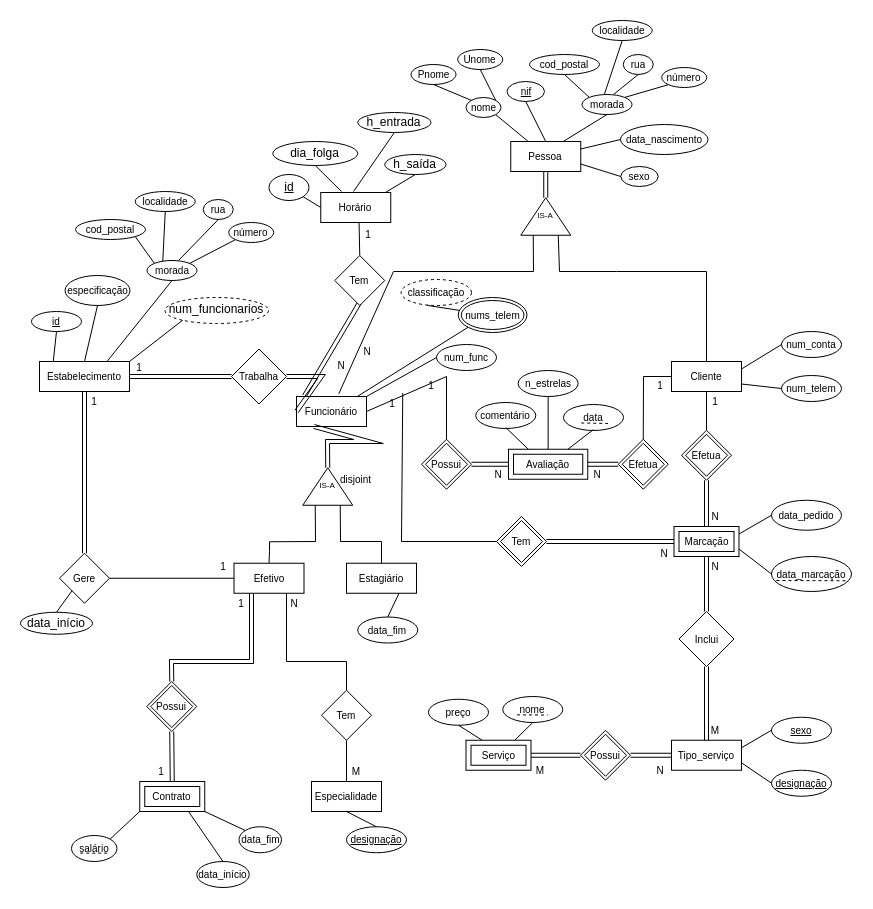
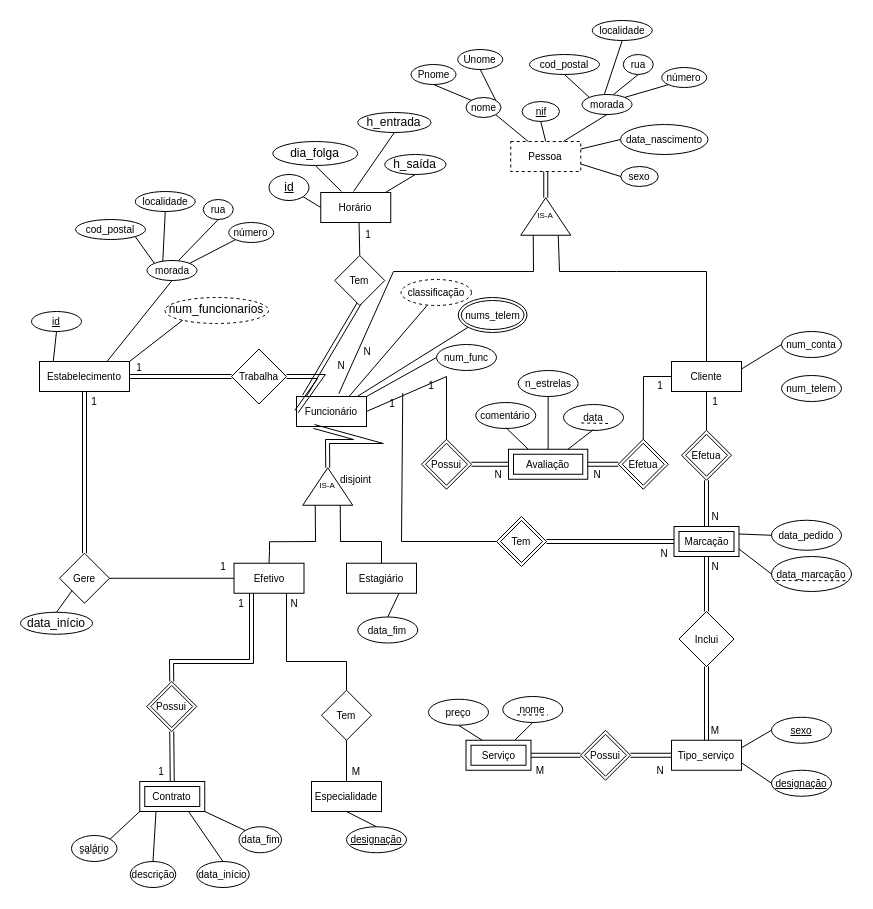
- <mxCell id="54" value="nif" style="ellipse;whiteSpace=wrap;html=1;fontSize=10;fontStyle=4" parent="1" vertex="1"><mxGeometry x="506.5" y="81" width="37.5" height="20" as="geometry" /></mxCell>
+ <mxCell id="54" value="nif" style="ellipse;whiteSpace=wrap;html=1;fontSize=10;fontStyle=4" parent="1" vertex="1"><mxGeometry x="521.5" y="101" width="37.5" height="20" as="geometry" /></mxCell>
- <mxCell id="2" value="Pessoa" style="rounded=0;whiteSpace=wrap;html=1;fontSize=10;" parent="1" vertex="1"><mxGeometry x="510.25" y="141" width="70" height="30" as="geometry" /></mxCell>
+ <mxCell id="2" value="Pessoa" style="rounded=0;whiteSpace=wrap;html=1;fontSize=10;dashed=1;" parent="1" vertex="1"><mxGeometry x="510.25" y="141" width="70" height="30" as="geometry" /></mxCell>
- <mxCell id="62" value="especificação" style="ellipse;whiteSpace=wrap;html=1;fontSize=10;" parent="1" vertex="1"><mxGeometry x="64.5" y="275" width="65" height="30" as="geometry" /></mxCell>
- <mxCell id="171" value="" style="endArrow=none;html=1;rounded=0;exitX=0.37;exitY=0.995;exitDx=0;exitDy=0;exitPerimeter=0;" parent="1" source="170" target="76" edge="1"><mxGeometry width="50" height="50" relative="1" as="geometry"><mxPoint x="491" y="320" as="sourcePoint" /><mxPoint x="422" y="371" as="targetPoint" /></mxGeometry></mxCell>
+ <mxCell id="171" value="" style="endArrow=none;html=1;rounded=0;entryX=0.75;entryY=0;entryDx=0;entryDy=0;exitX=0.37;exitY=0.995;exitDx=0;exitDy=0;exitPerimeter=0;" parent="1" source="170" target="3" edge="1"><mxGeometry width="50" height="50" relative="1" as="geometry"><mxPoint x="491" y="320" as="sourcePoint" /><mxPoint x="422" y="371" as="targetPoint" /></mxGeometry></mxCell>
- <mxCell id="71" value="" style="endArrow=none;html=1;rounded=0;entryX=0.5;entryY=1;entryDx=0;entryDy=0;exitX=0.5;exitY=0;exitDx=0;exitDy=0;" parent="1" source="9" target="62" edge="1"><mxGeometry width="50" height="50" relative="1" as="geometry"><mxPoint x="136" y="371" as="sourcePoint" /><mxPoint x="156" y="296" as="targetPoint" /></mxGeometry></mxCell>
- <mxCell id="80" value="" style="endArrow=none;html=1;rounded=0;entryX=1;entryY=0.75;entryDx=0;entryDy=0;exitX=0;exitY=0.5;exitDx=0;exitDy=0;" parent="1" source="78" target="4" edge="1"><mxGeometry width="50" height="50" relative="1" as="geometry"><mxPoint x="771" y="390" as="sourcePoint" /><mxPoint x="661" y="379" as="targetPoint" /></mxGeometry></mxCell>
- <mxCell id="113" value="data_pedido" style="ellipse;whiteSpace=wrap;html=1;fontSize=10;fontStyle=0" parent="1" vertex="1"><mxGeometry x="771" y="499.75" width="70" height="30" as="geometry" /></mxCell>
+ <mxCell id="113" value="data_pedido" style="ellipse;whiteSpace=wrap;html=1;fontSize=10;fontStyle=0" parent="1" vertex="1"><mxGeometry x="771" y="519.75" width="70" height="30" as="geometry" /></mxCell>
+ <mxCell id="137" value="" style="endArrow=none;html=1;rounded=0;entryX=0.25;entryY=1;entryDx=0;entryDy=0;exitX=0.5;exitY=0;exitDx=0;exitDy=0;" parent="1" source="136" target="27" edge="1"><mxGeometry width="50" height="50" relative="1" as="geometry"><mxPoint x="120" y="849" as="sourcePoint" /><mxPoint x="149" y="821" as="targetPoint" /></mxGeometry></mxCell>
+ <mxCell id="136" value="descrição" style="ellipse;whiteSpace=wrap;html=1;fontSize=10;fontStyle=0" parent="1" vertex="1"><mxGeometry x="129.75" y="861" width="45.5" height="26" as="geometry" /></mxCell>
